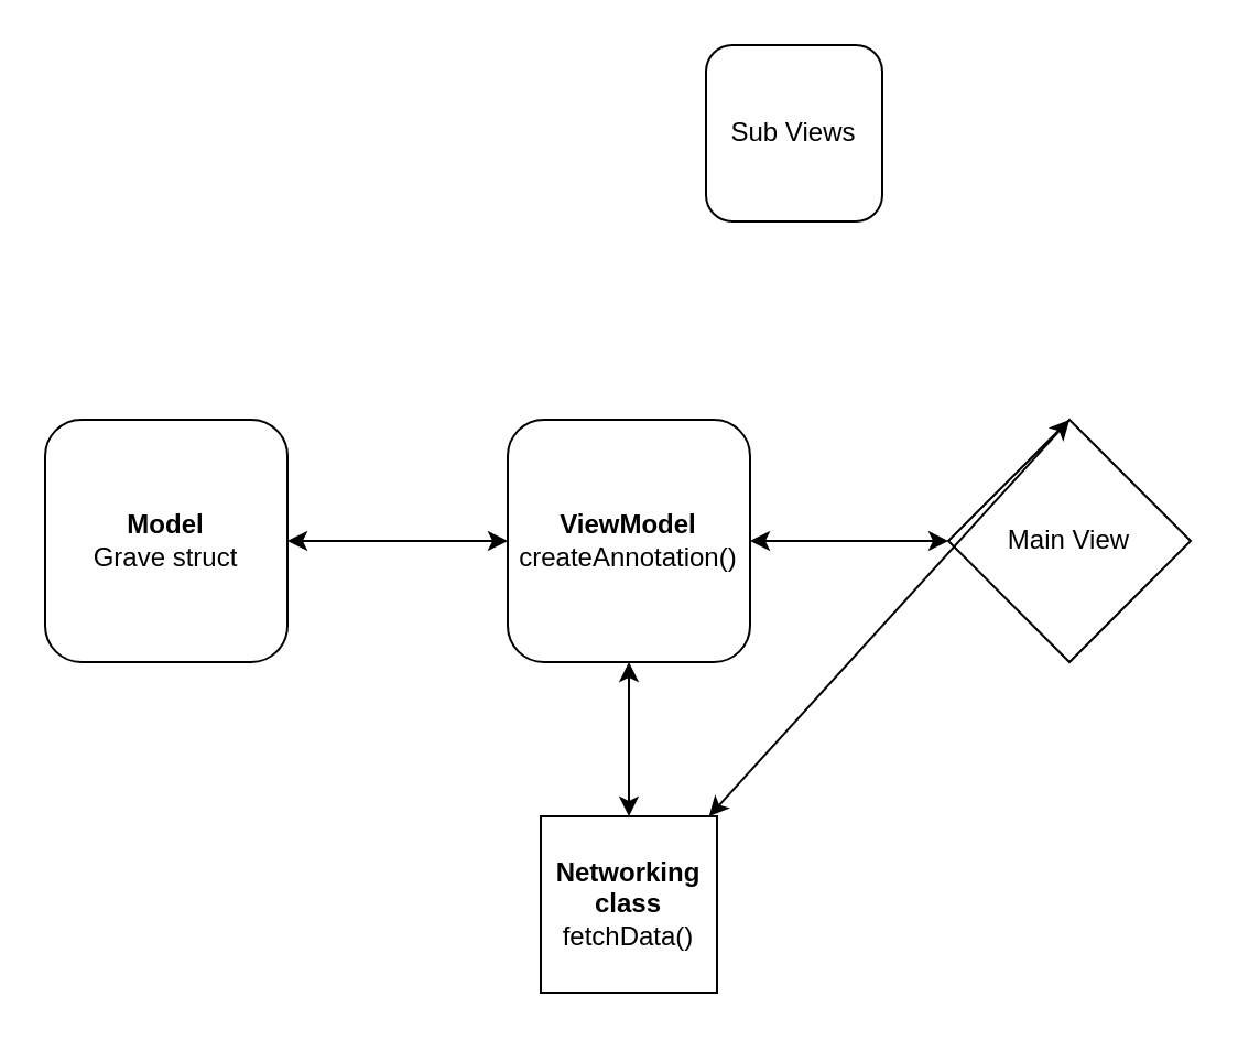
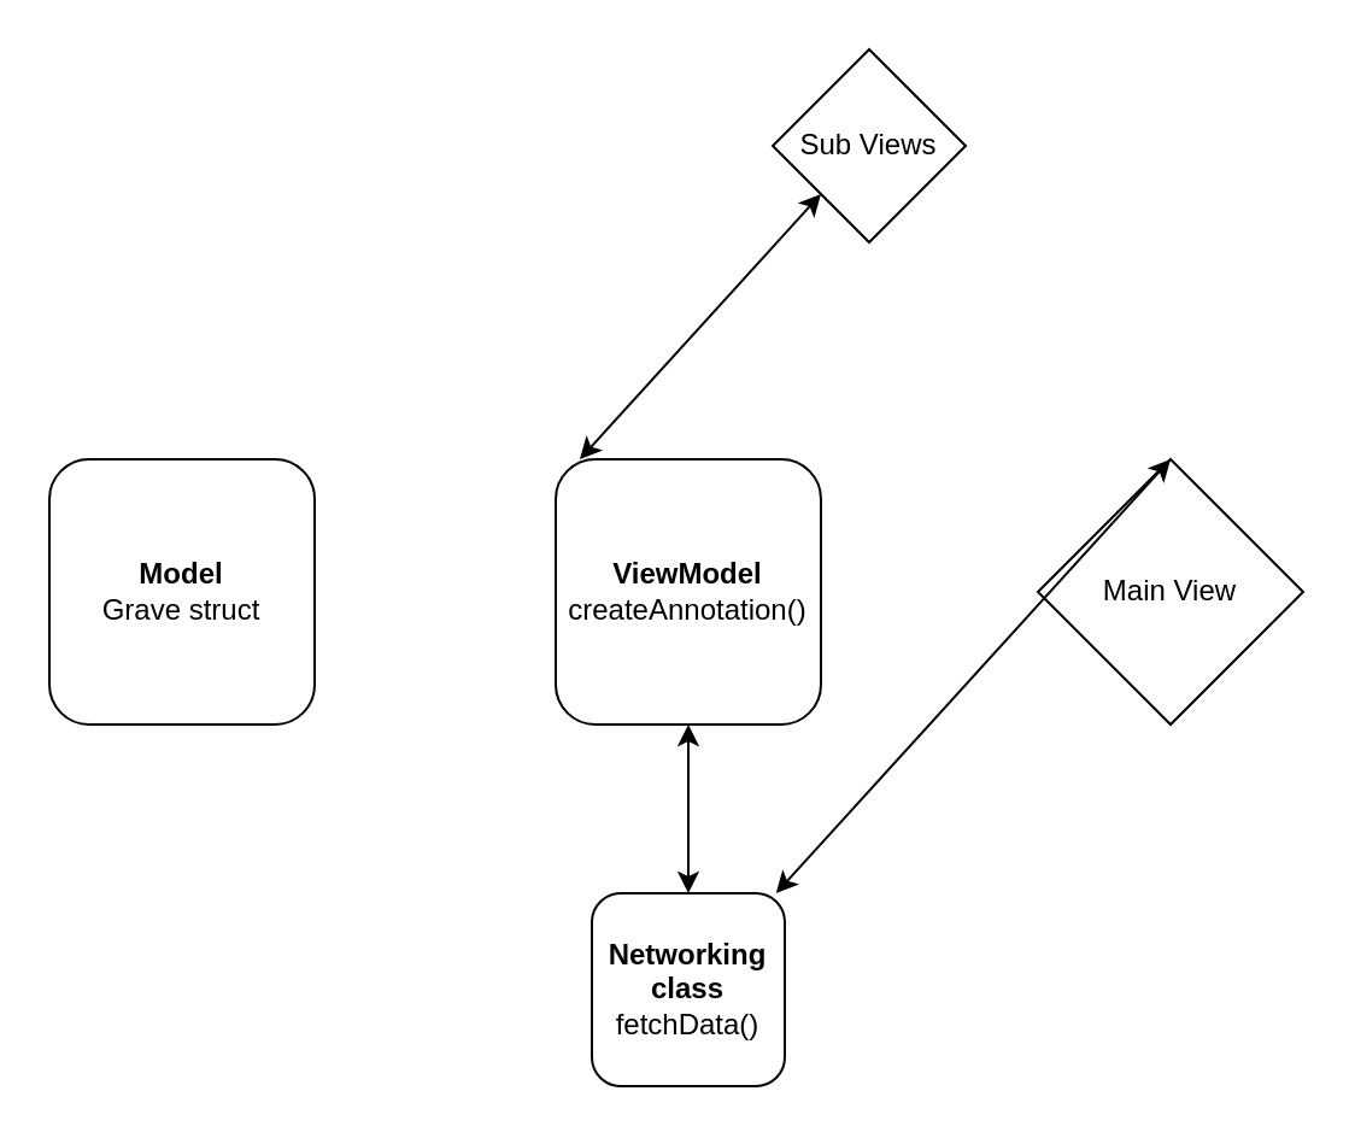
- <mxCell id="4" value="Sub Views" style="whiteSpace=wrap;html=1;aspect=fixed;rounded=1;" vertex="1" parent="1"><mxGeometry x="320" y="20" width="80" height="80" as="geometry" /></mxCell>
+ <mxCell id="4" value="Sub Views" style="rhombus;whiteSpace=wrap;html=1;aspect=fixed;" vertex="1" parent="1"><mxGeometry x="320" y="20" width="80" height="80" as="geometry" /></mxCell>
+ <mxCell id="7" value="" style="endArrow=classic;startArrow=classic;html=1;entryX=0;entryY=1;entryDx=0;entryDy=0;" edge="1" parent="1" source="3" target="4"><mxGeometry width="50" height="50" relative="1" as="geometry"><mxPoint x="330" y="170" as="sourcePoint" /><mxPoint x="380" y="120" as="targetPoint" /><Array as="points"><mxPoint x="240" y="190" /></Array></mxGeometry></mxCell>
- <mxCell id="9" value="" style="endArrow=classic;startArrow=classic;html=1;exitX=1;exitY=0.5;exitDx=0;exitDy=0;entryX=0;entryY=0.5;entryDx=0;entryDy=0;" edge="1" parent="1" source="8" target="3"><mxGeometry width="50" height="50" relative="1" as="geometry"><mxPoint x="100" y="250" as="sourcePoint" /><mxPoint x="157" y="230" as="targetPoint" /></mxGeometry></mxCell>
- <mxCell id="6" value="" style="endArrow=classic;startArrow=classic;html=1;exitX=1;exitY=0.5;exitDx=0;exitDy=0;entryX=0;entryY=0.5;entryDx=0;entryDy=0;" edge="1" parent="1" source="3" target="2"><mxGeometry width="50" height="50" relative="1" as="geometry"><mxPoint x="240" y="230" as="sourcePoint" /><mxPoint x="343" y="245" as="targetPoint" /></mxGeometry></mxCell>
- <mxCell id="10" value="&lt;b&gt;Networking class&lt;/b&gt;&lt;br&gt;fetchData()" style="whiteSpace=wrap;html=1;aspect=fixed;rounded=0;" vertex="1" parent="1"><mxGeometry x="245" y="370" width="80" height="80" as="geometry" /></mxCell>
+ <mxCell id="10" value="&lt;b&gt;Networking class&lt;/b&gt;&lt;br&gt;fetchData()" style="whiteSpace=wrap;html=1;aspect=fixed;rounded=1;" vertex="1" parent="1"><mxGeometry x="245" y="370" width="80" height="80" as="geometry" /></mxCell>
